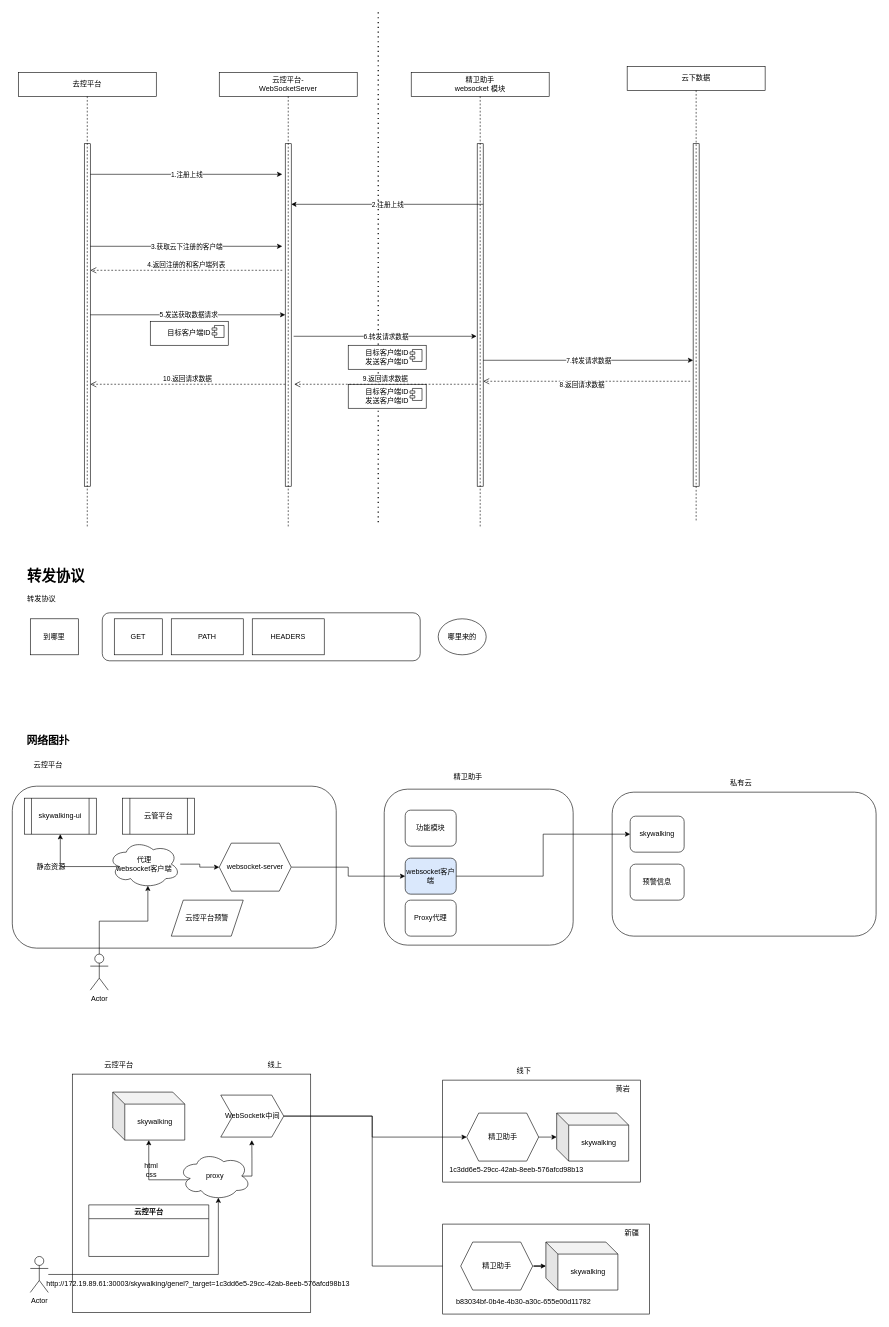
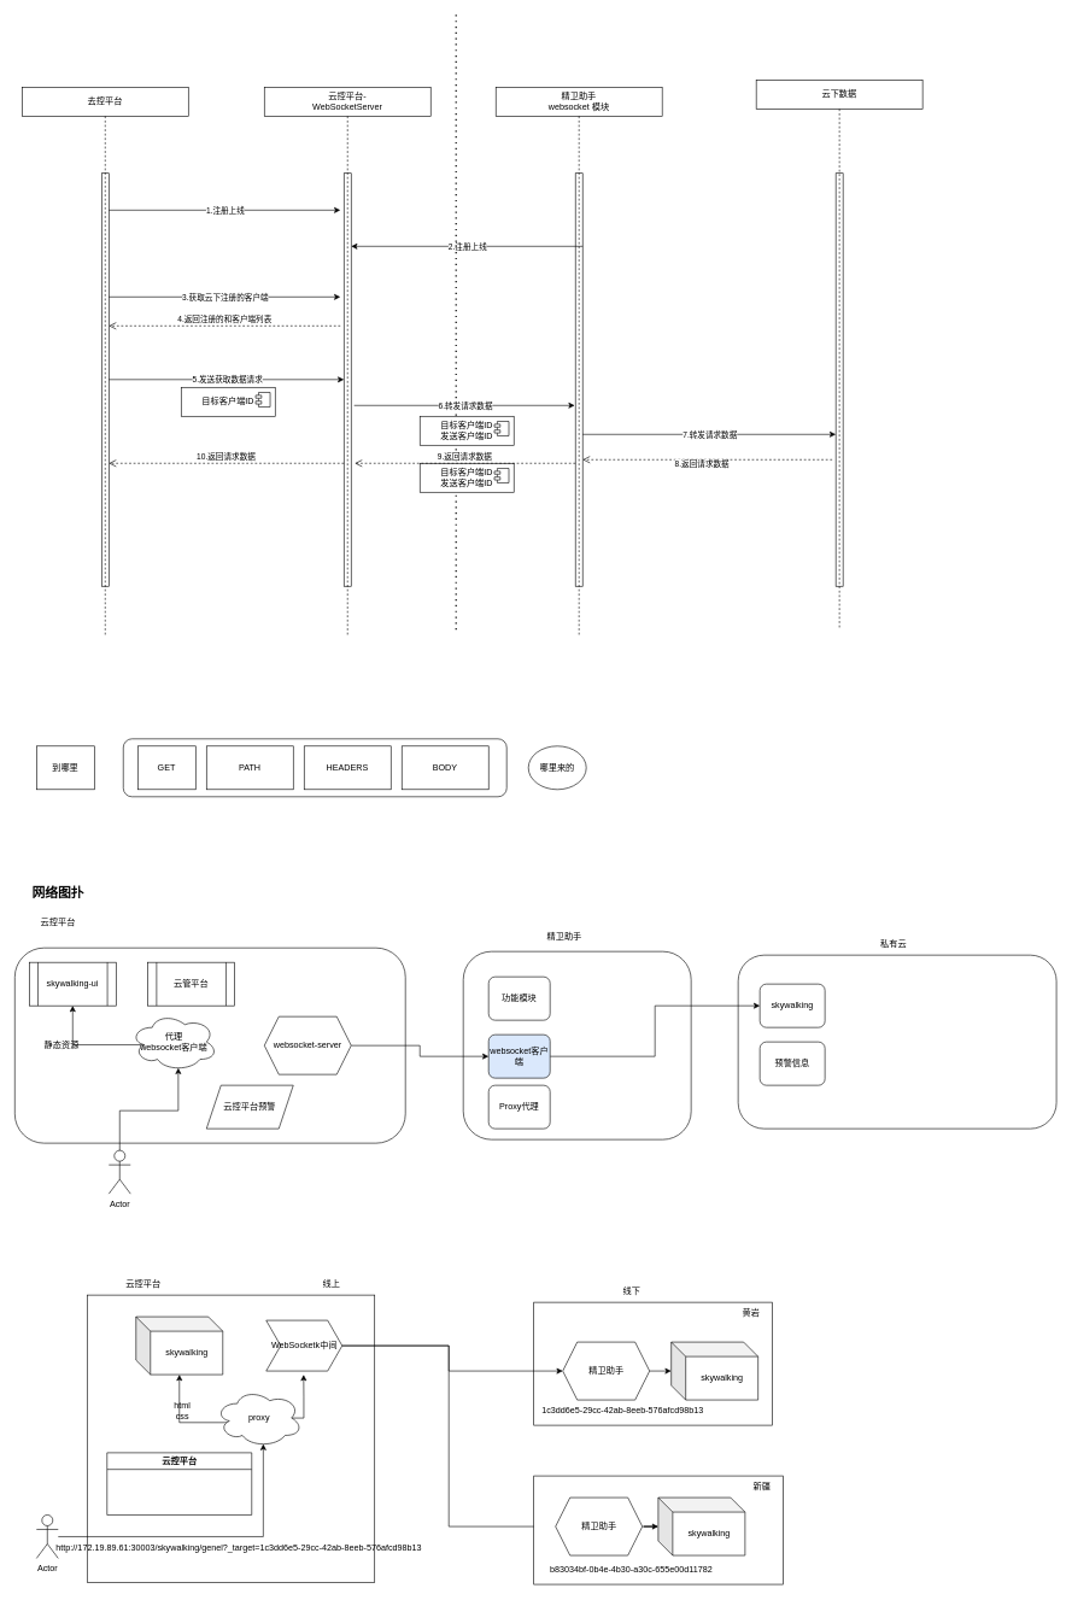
- <mxCell id="41" value="&lt;h1&gt;转发协议&lt;/h1&gt;&lt;p&gt;转发协议&lt;/p&gt;" style="text;html=1;strokeColor=none;fillColor=none;spacing=5;spacingTop=-20;whiteSpace=wrap;overflow=hidden;rounded=0;" parent="1" vertex="1"><mxGeometry x="40" y="940" width="190" height="70" as="geometry" /></mxCell>
+ <mxCell id="38" value="BODY" style="rounded=0;whiteSpace=wrap;html=1;" parent="1" vertex="1"><mxGeometry x="555" y="1031" width="120" height="60" as="geometry" /></mxCell>
- <mxCell id="47" style="edgeStyle=orthogonalEdgeStyle;rounded=0;orthogonalLoop=1;jettySize=auto;html=1;" parent="1" source="48" target="57" edge="1"><mxGeometry relative="1" as="geometry" /></mxCell>
